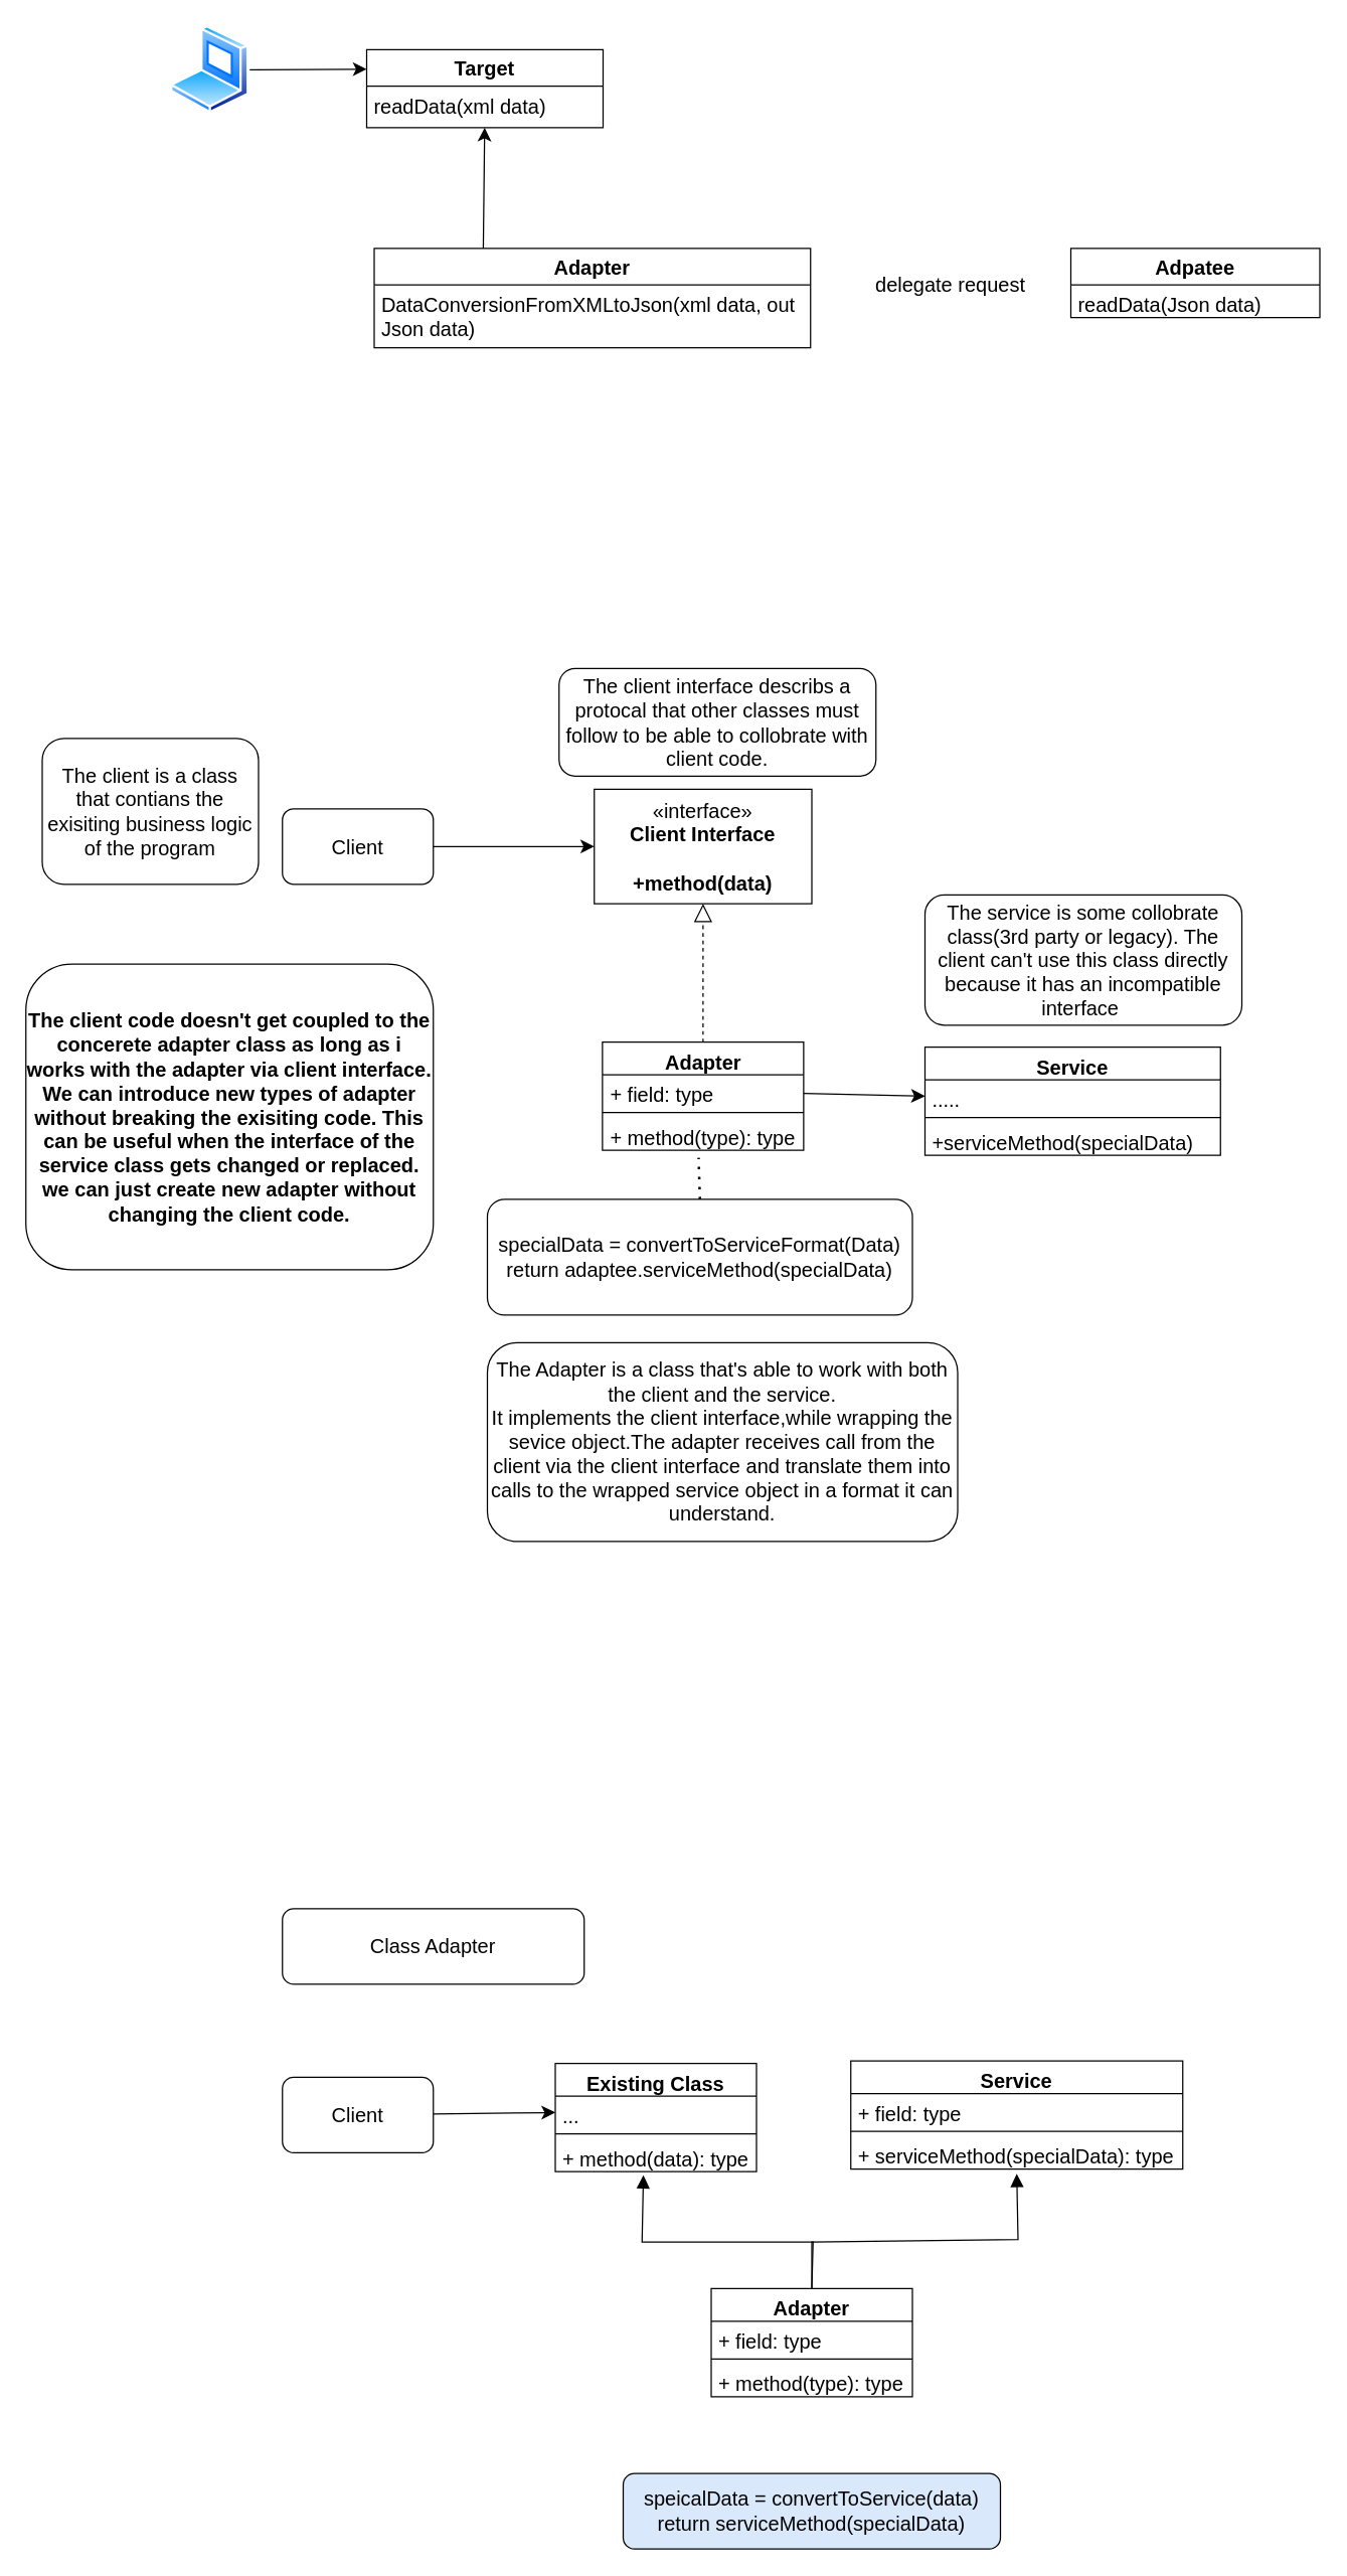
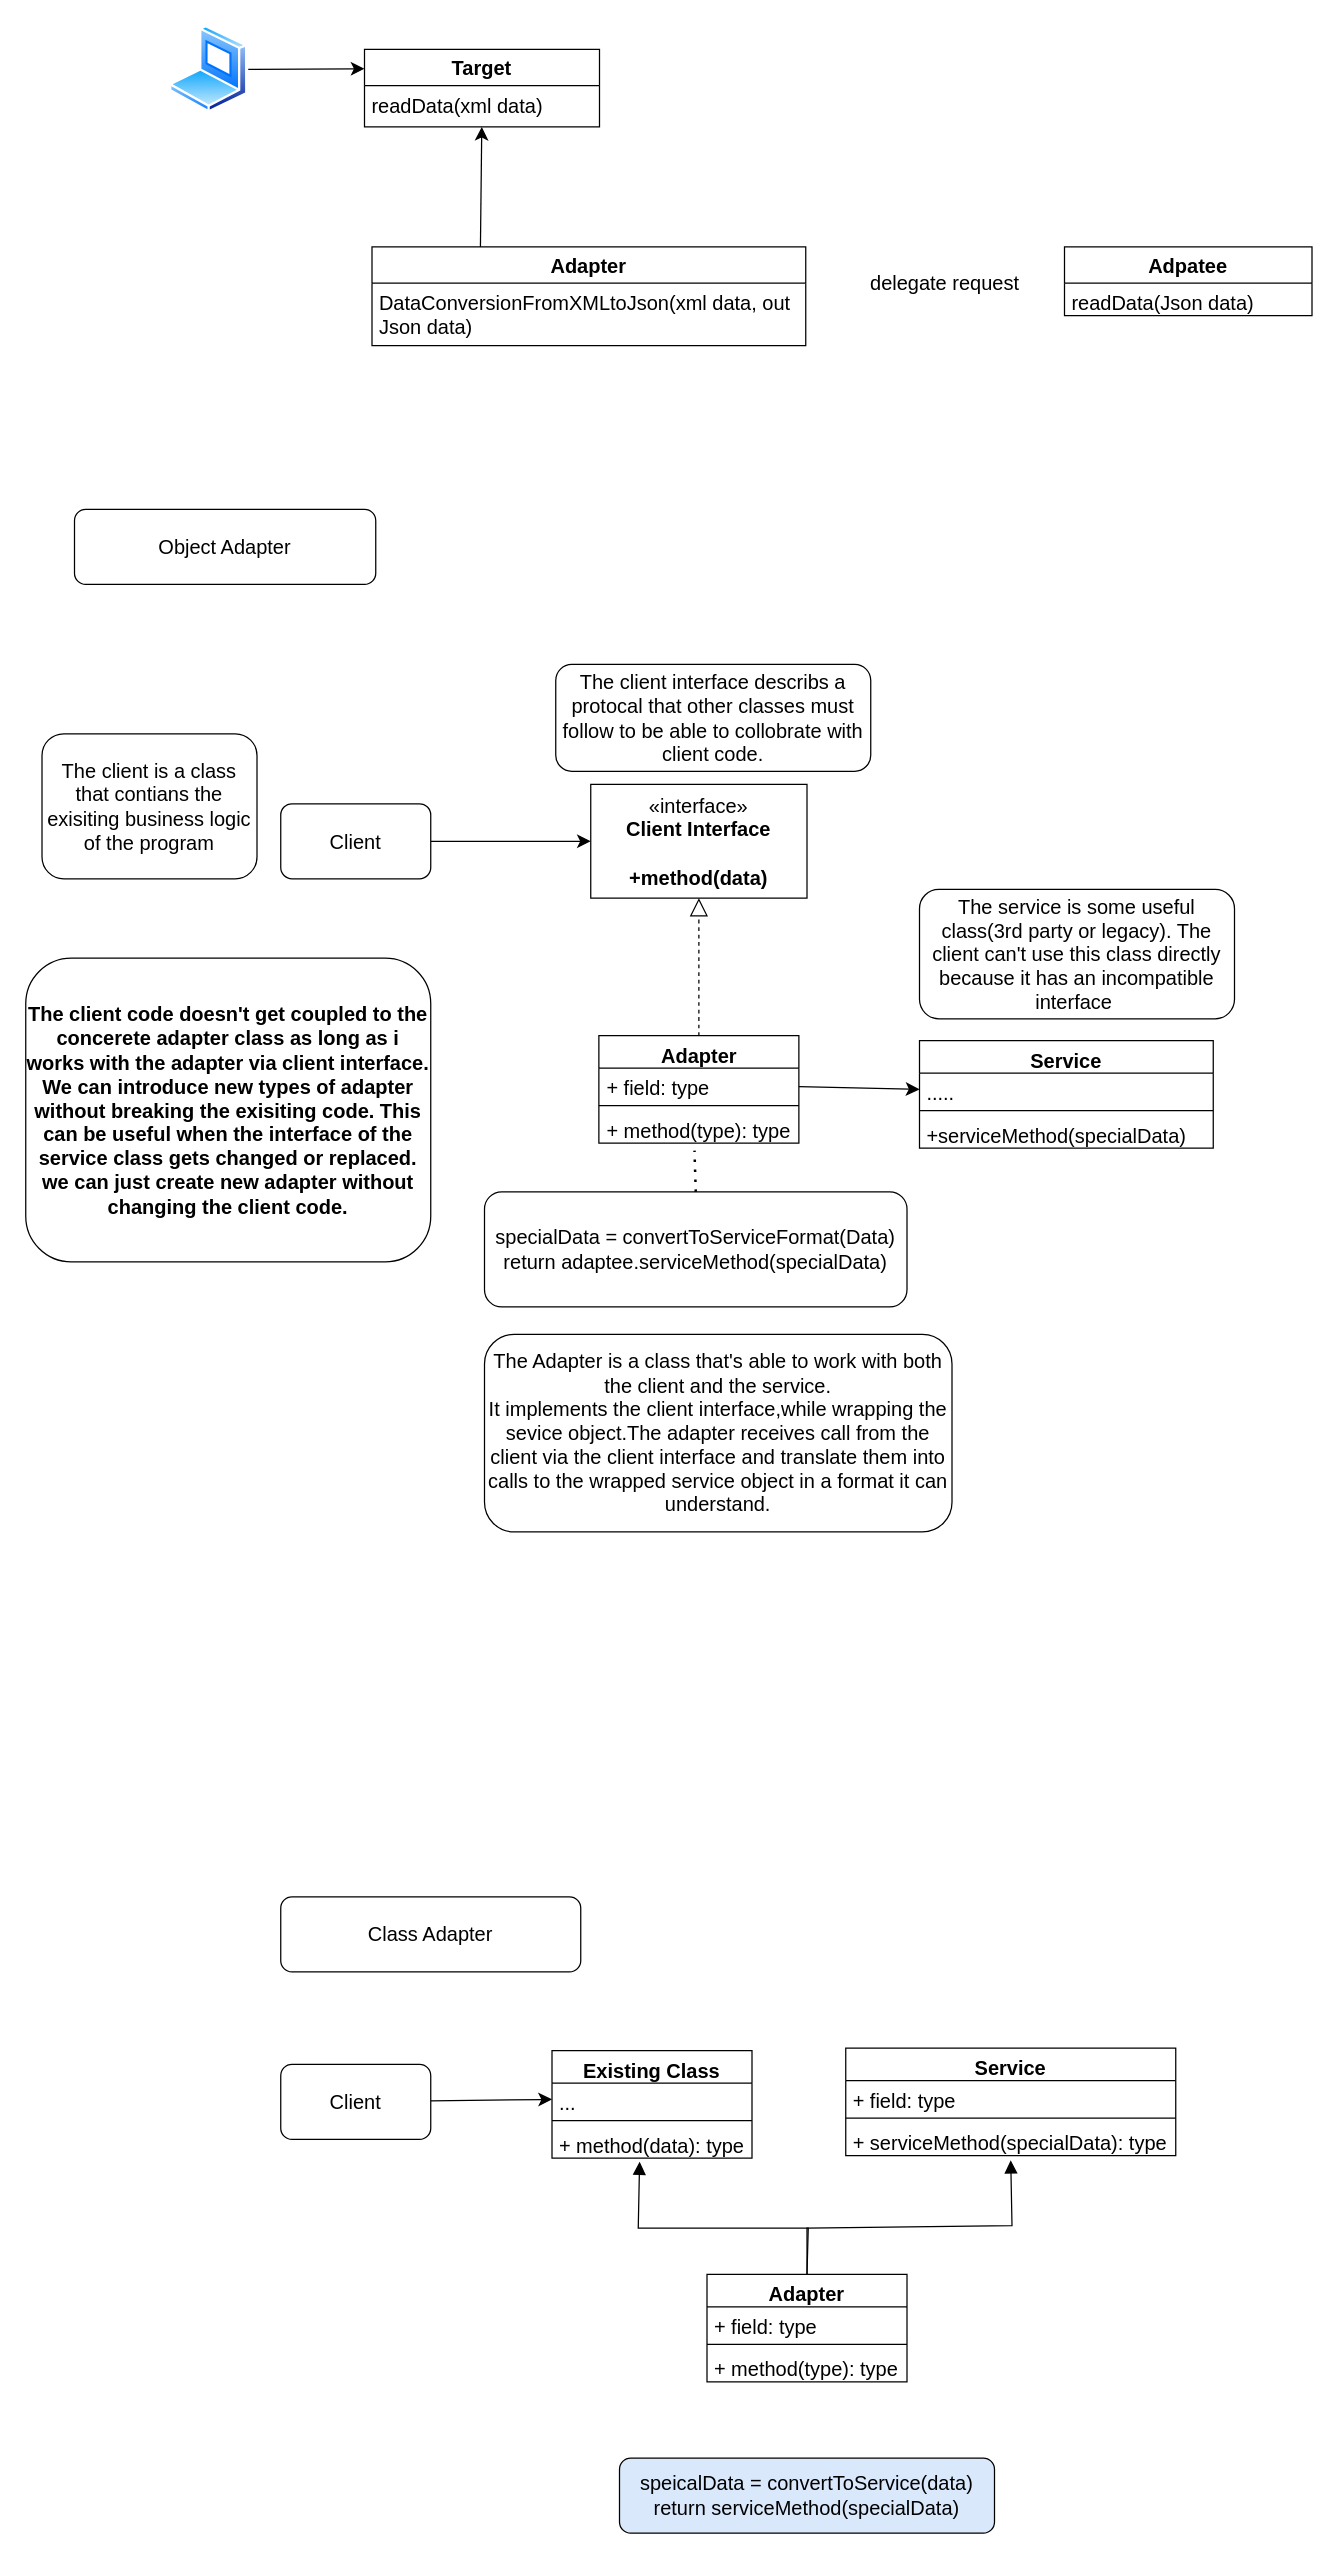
+ <mxCell id="32" value="Object Adapter" style="rounded=1;whiteSpace=wrap;html=1;fontSize=16;" vertex="1" parent="1"><mxGeometry x="59" y="407" width="241" height="60" as="geometry" /></mxCell>
- <mxCell id="29" value="The service is some collobrate class(3rd party or legacy). The client can't use this class directly because it has an incompatible interface&amp;nbsp;" style="rounded=1;whiteSpace=wrap;html=1;fontSize=16;" vertex="1" parent="1"><mxGeometry x="735" y="711" width="252" height="103.5" as="geometry" /></mxCell>
+ <mxCell id="29" value="The service is some useful class(3rd party or legacy). The client can't use this class directly because it has an incompatible interface&amp;nbsp;" style="rounded=1;whiteSpace=wrap;html=1;fontSize=16;" vertex="1" parent="1"><mxGeometry x="735" y="711" width="252" height="103.5" as="geometry" /></mxCell>
